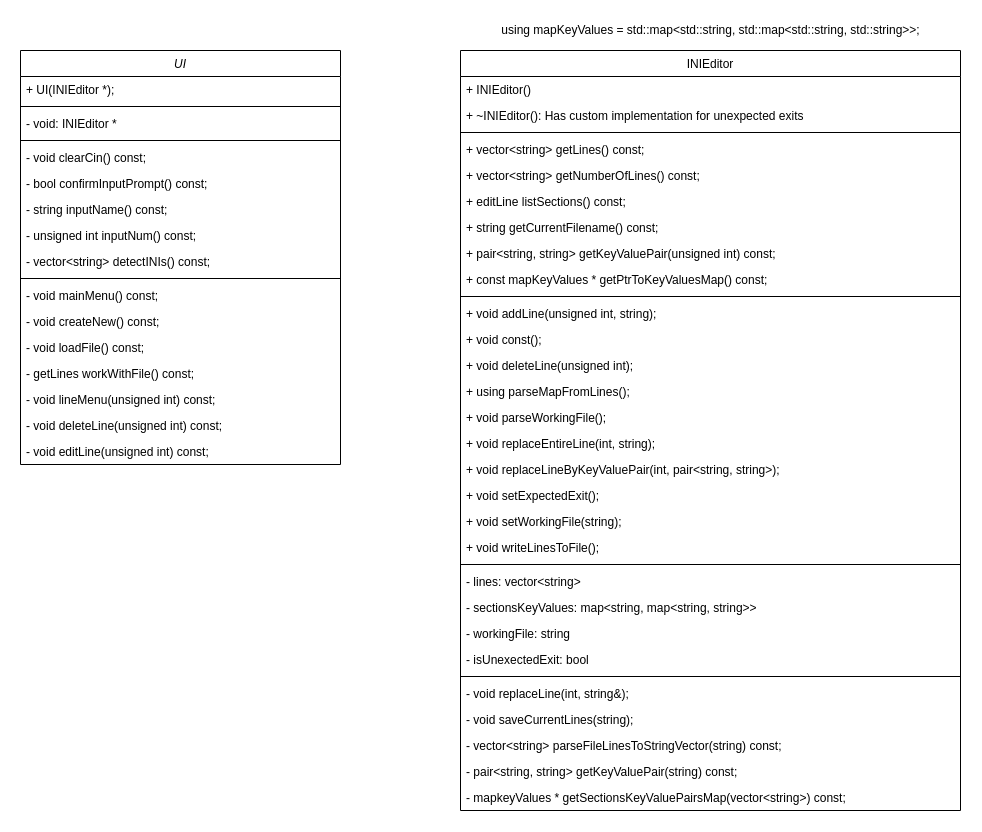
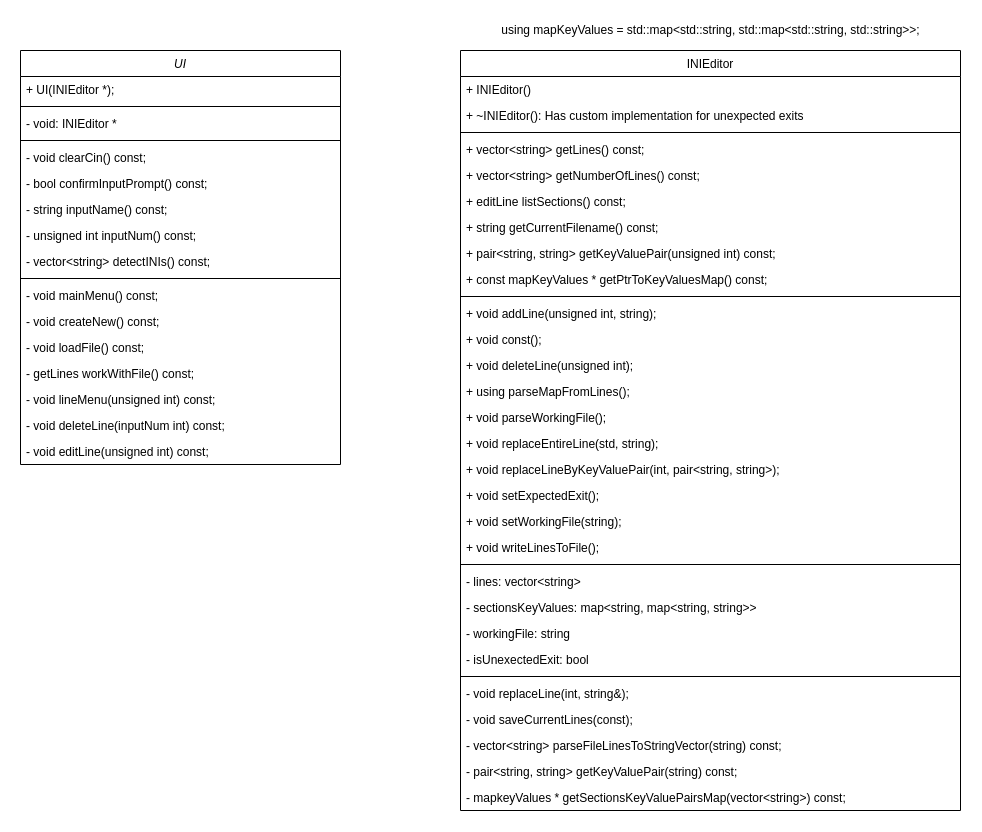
- <mxCell id="18" value="- void deleteLine(unsigned int) const;&#10;" style="text;align=left;verticalAlign=top;spacingLeft=4;spacingRight=4;overflow=hidden;rotatable=0;points=[[0,0.5],[1,0.5]];portConstraint=eastwest;rounded=0;shadow=0;html=0;" parent="2" vertex="1"><mxGeometry y="362" width="320" height="26" as="geometry" /></mxCell>
+ <mxCell id="18" value="- void deleteLine(inputNum int) const;&#10;" style="text;align=left;verticalAlign=top;spacingLeft=4;spacingRight=4;overflow=hidden;rotatable=0;points=[[0,0.5],[1,0.5]];portConstraint=eastwest;rounded=0;shadow=0;html=0;" parent="2" vertex="1"><mxGeometry y="362" width="320" height="26" as="geometry" /></mxCell>
- <mxCell id="36" value="+ void replaceEntireLine(int, string);" style="text;strokeColor=none;fillColor=none;align=left;verticalAlign=top;spacingLeft=4;spacingRight=4;overflow=hidden;rotatable=0;points=[[0,0.5],[1,0.5]];portConstraint=eastwest;" parent="20" vertex="1"><mxGeometry y="380" width="500" height="26" as="geometry" /></mxCell>
+ <mxCell id="36" value="+ void replaceEntireLine(std, string);" style="text;strokeColor=none;fillColor=none;align=left;verticalAlign=top;spacingLeft=4;spacingRight=4;overflow=hidden;rotatable=0;points=[[0,0.5],[1,0.5]];portConstraint=eastwest;" parent="20" vertex="1"><mxGeometry y="380" width="500" height="26" as="geometry" /></mxCell>
- <mxCell id="48" value="- void saveCurrentLines(string);" style="text;strokeColor=none;fillColor=none;align=left;verticalAlign=top;spacingLeft=4;spacingRight=4;overflow=hidden;rotatable=0;points=[[0,0.5],[1,0.5]];portConstraint=eastwest;" parent="20" vertex="1"><mxGeometry y="656" width="500" height="26" as="geometry" /></mxCell>
+ <mxCell id="48" value="- void saveCurrentLines(const);" style="text;strokeColor=none;fillColor=none;align=left;verticalAlign=top;spacingLeft=4;spacingRight=4;overflow=hidden;rotatable=0;points=[[0,0.5],[1,0.5]];portConstraint=eastwest;" parent="20" vertex="1"><mxGeometry y="656" width="500" height="26" as="geometry" /></mxCell>
